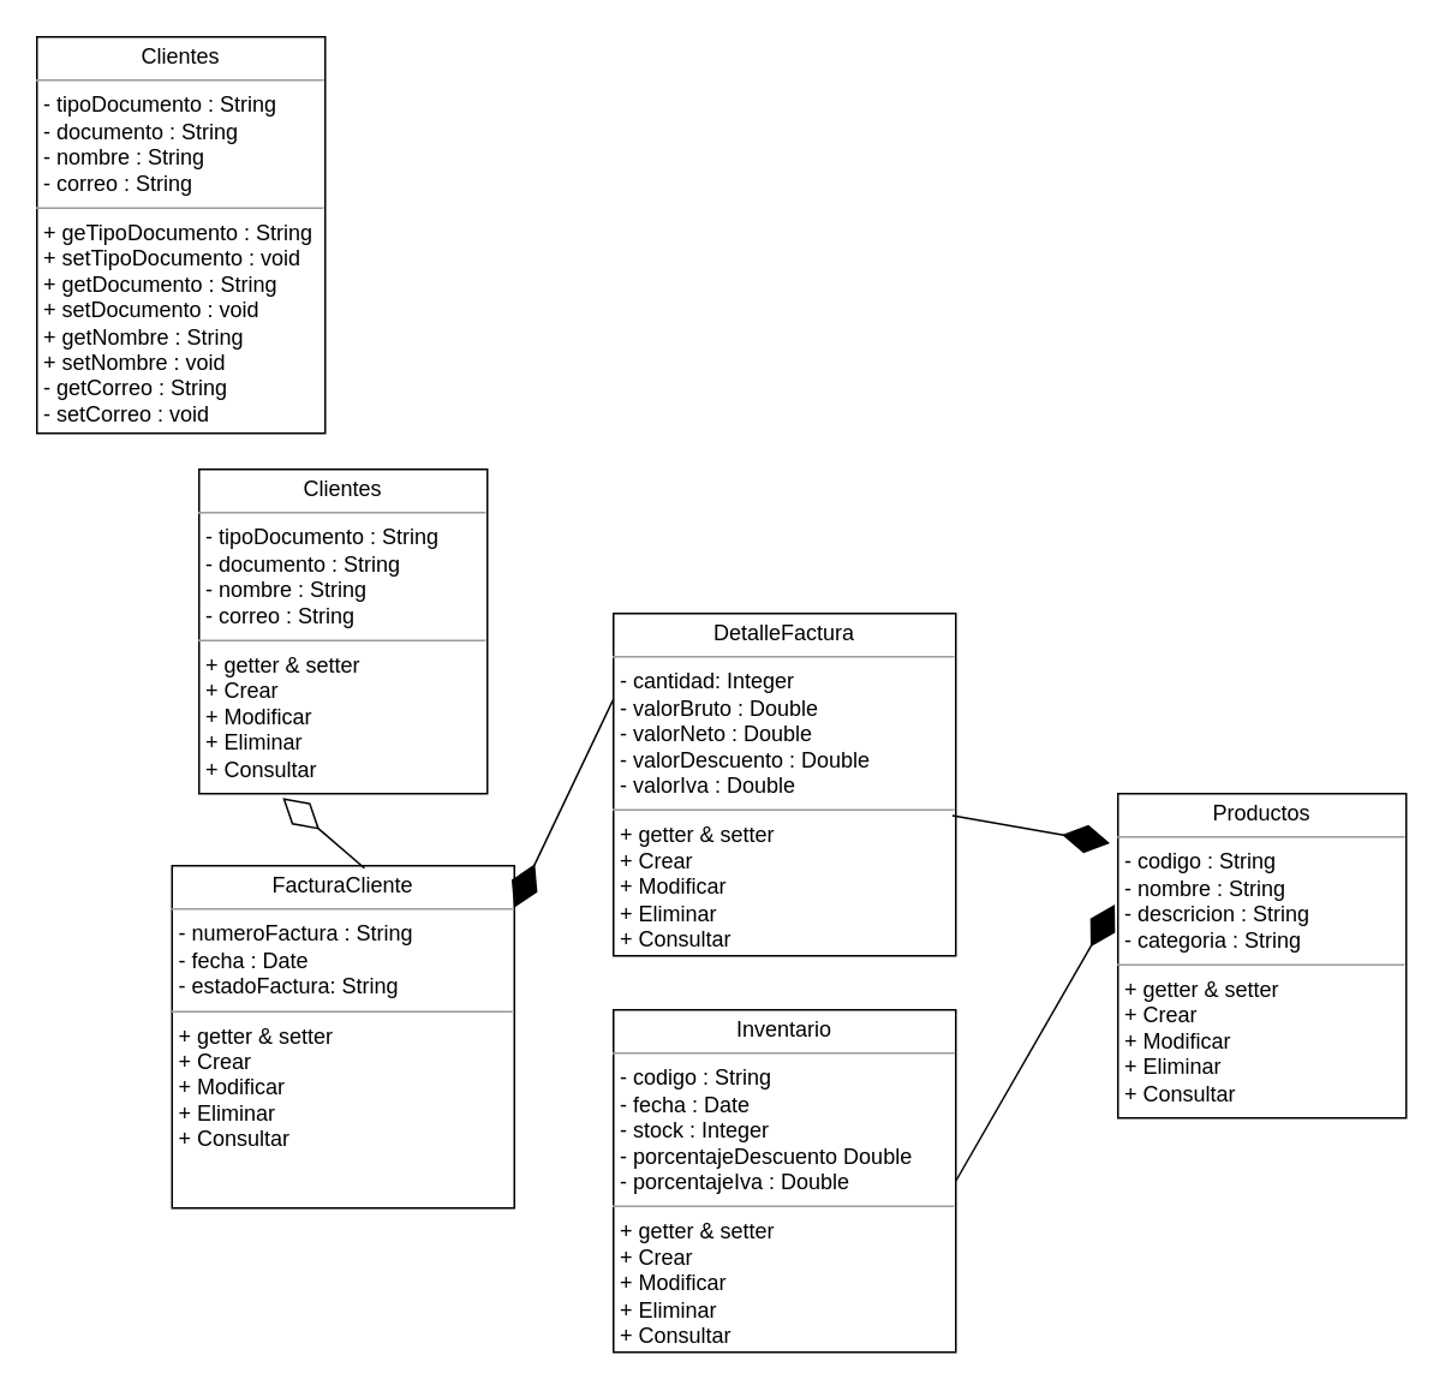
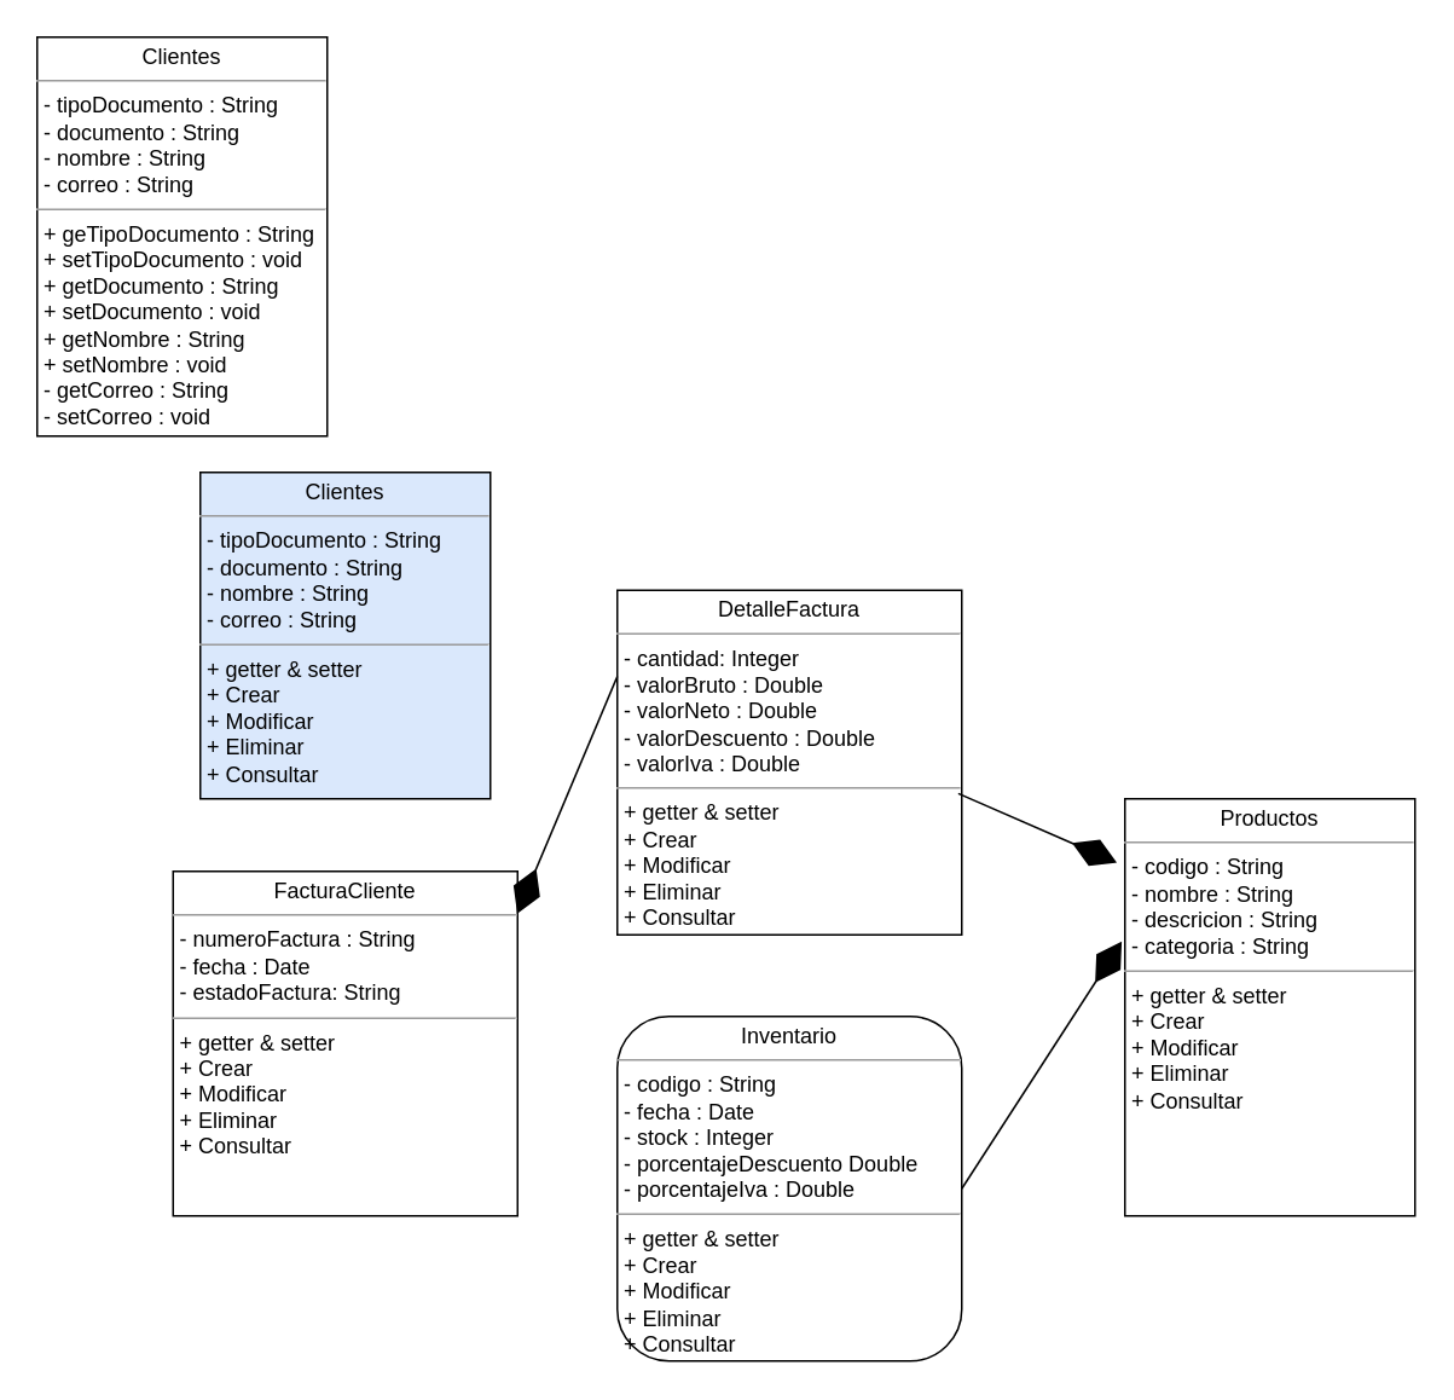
- <mxCell id="3" value="&lt;p style=&quot;margin:0px;margin-top:4px;text-align:center;&quot;&gt;Clientes&lt;br&gt;&lt;/p&gt;&lt;hr size=&quot;1&quot;&gt;&lt;p style=&quot;margin:0px;margin-left:4px;&quot;&gt;- tipoDocumento : String&lt;/p&gt;&lt;p style=&quot;margin:0px;margin-left:4px;&quot;&gt;- documento : String&lt;/p&gt;&lt;p style=&quot;margin:0px;margin-left:4px;&quot;&gt;- nombre : String&lt;/p&gt;&lt;p style=&quot;margin:0px;margin-left:4px;&quot;&gt;- correo : String&lt;/p&gt;&lt;hr size=&quot;1&quot;&gt;&lt;p style=&quot;border-color: var(--border-color); margin: 0px 0px 0px 4px;&quot;&gt;+ getter &amp;amp; setter&lt;/p&gt;&lt;p style=&quot;border-color: var(--border-color); margin: 0px 0px 0px 4px;&quot;&gt;+ Crear&lt;/p&gt;&lt;p style=&quot;border-color: var(--border-color); margin: 0px 0px 0px 4px;&quot;&gt;+ Modificar&lt;/p&gt;&lt;p style=&quot;border-color: var(--border-color); margin: 0px 0px 0px 4px;&quot;&gt;+ Eliminar&lt;/p&gt;&lt;p style=&quot;border-color: var(--border-color); margin: 0px 0px 0px 4px;&quot;&gt;+ Consultar&lt;/p&gt;" style="verticalAlign=top;align=left;overflow=fill;fontSize=12;fontFamily=Helvetica;html=1;whiteSpace=wrap;" vertex="1" parent="1"><mxGeometry x="110" y="260" width="160" height="180" as="geometry" /></mxCell>
+ <mxCell id="3" value="&lt;p style=&quot;margin:0px;margin-top:4px;text-align:center;&quot;&gt;Clientes&lt;br&gt;&lt;/p&gt;&lt;hr size=&quot;1&quot;&gt;&lt;p style=&quot;margin:0px;margin-left:4px;&quot;&gt;- tipoDocumento : String&lt;/p&gt;&lt;p style=&quot;margin:0px;margin-left:4px;&quot;&gt;- documento : String&lt;/p&gt;&lt;p style=&quot;margin:0px;margin-left:4px;&quot;&gt;- nombre : String&lt;/p&gt;&lt;p style=&quot;margin:0px;margin-left:4px;&quot;&gt;- correo : String&lt;/p&gt;&lt;hr size=&quot;1&quot;&gt;&lt;p style=&quot;border-color: var(--border-color); margin: 0px 0px 0px 4px;&quot;&gt;+ getter &amp;amp; setter&lt;/p&gt;&lt;p style=&quot;border-color: var(--border-color); margin: 0px 0px 0px 4px;&quot;&gt;+ Crear&lt;/p&gt;&lt;p style=&quot;border-color: var(--border-color); margin: 0px 0px 0px 4px;&quot;&gt;+ Modificar&lt;/p&gt;&lt;p style=&quot;border-color: var(--border-color); margin: 0px 0px 0px 4px;&quot;&gt;+ Eliminar&lt;/p&gt;&lt;p style=&quot;border-color: var(--border-color); margin: 0px 0px 0px 4px;&quot;&gt;+ Consultar&lt;/p&gt;" style="verticalAlign=top;align=left;overflow=fill;fontSize=12;fontFamily=Helvetica;html=1;whiteSpace=wrap;fillColor=#dae8fc;" vertex="1" parent="1"><mxGeometry x="110" y="260" width="160" height="180" as="geometry" /></mxCell>
- <mxCell id="9" value="&lt;p style=&quot;margin:0px;margin-top:4px;text-align:center;&quot;&gt;DetalleFactura&lt;br&gt;&lt;/p&gt;&lt;hr size=&quot;1&quot;&gt;&lt;p style=&quot;margin:0px;margin-left:4px;&quot;&gt;- cantidad: Integer&lt;/p&gt;&lt;p style=&quot;margin:0px;margin-left:4px;&quot;&gt;- valorBruto : Double&lt;/p&gt;&lt;p style=&quot;margin:0px;margin-left:4px;&quot;&gt;- valorNeto : Double&lt;br&gt;&lt;/p&gt;&lt;p style=&quot;margin:0px;margin-left:4px;&quot;&gt;- valorDescuento : Double&lt;br&gt;&lt;/p&gt;&lt;p style=&quot;margin:0px;margin-left:4px;&quot;&gt;- valorIva : Double&lt;/p&gt;&lt;hr size=&quot;1&quot;&gt;&lt;p style=&quot;border-color: var(--border-color); margin: 0px 0px 0px 4px;&quot;&gt;+ getter &amp;amp; setter&lt;/p&gt;&lt;p style=&quot;border-color: var(--border-color); margin: 0px 0px 0px 4px;&quot;&gt;+ Crear&lt;/p&gt;&lt;p style=&quot;border-color: var(--border-color); margin: 0px 0px 0px 4px;&quot;&gt;+ Modificar&lt;/p&gt;&lt;p style=&quot;border-color: var(--border-color); margin: 0px 0px 0px 4px;&quot;&gt;+ Eliminar&lt;/p&gt;&lt;p style=&quot;border-color: var(--border-color); margin: 0px 0px 0px 4px;&quot;&gt;+ Consultar&lt;/p&gt;" style="verticalAlign=top;align=left;overflow=fill;fontSize=12;fontFamily=Helvetica;html=1;whiteSpace=wrap;" vertex="1" parent="1"><mxGeometry x="340" y="340" width="190" height="190" as="geometry" /></mxCell>
+ <mxCell id="9" value="&lt;p style=&quot;margin:0px;margin-top:4px;text-align:center;&quot;&gt;DetalleFactura&lt;br&gt;&lt;/p&gt;&lt;hr size=&quot;1&quot;&gt;&lt;p style=&quot;margin:0px;margin-left:4px;&quot;&gt;- cantidad: Integer&lt;/p&gt;&lt;p style=&quot;margin:0px;margin-left:4px;&quot;&gt;- valorBruto : Double&lt;/p&gt;&lt;p style=&quot;margin:0px;margin-left:4px;&quot;&gt;- valorNeto : Double&lt;br&gt;&lt;/p&gt;&lt;p style=&quot;margin:0px;margin-left:4px;&quot;&gt;- valorDescuento : Double&lt;br&gt;&lt;/p&gt;&lt;p style=&quot;margin:0px;margin-left:4px;&quot;&gt;- valorIva : Double&lt;/p&gt;&lt;hr size=&quot;1&quot;&gt;&lt;p style=&quot;border-color: var(--border-color); margin: 0px 0px 0px 4px;&quot;&gt;+ getter &amp;amp; setter&lt;/p&gt;&lt;p style=&quot;border-color: var(--border-color); margin: 0px 0px 0px 4px;&quot;&gt;+ Crear&lt;/p&gt;&lt;p style=&quot;border-color: var(--border-color); margin: 0px 0px 0px 4px;&quot;&gt;+ Modificar&lt;/p&gt;&lt;p style=&quot;border-color: var(--border-color); margin: 0px 0px 0px 4px;&quot;&gt;+ Eliminar&lt;/p&gt;&lt;p style=&quot;border-color: var(--border-color); margin: 0px 0px 0px 4px;&quot;&gt;+ Consultar&lt;/p&gt;" style="verticalAlign=top;align=left;overflow=fill;fontSize=12;fontFamily=Helvetica;html=1;whiteSpace=wrap;" vertex="1" parent="1"><mxGeometry x="340" y="325" width="190" height="190" as="geometry" /></mxCell>
- <mxCell id="8" value="" style="endArrow=diamondThin;endFill=0;endSize=24;html=1;rounded=0;exitX=0.562;exitY=0.007;exitDx=0;exitDy=0;exitPerimeter=0;entryX=0.29;entryY=1.013;entryDx=0;entryDy=0;entryPerimeter=0;" edge="1" parent="1" source="7" target="3"><mxGeometry width="160" relative="1" as="geometry"><mxPoint x="190" y="750" as="sourcePoint" /><mxPoint x="150" y="520" as="targetPoint" /></mxGeometry></mxCell>
- <mxCell id="4" value="&lt;p style=&quot;margin:0px;margin-top:4px;text-align:center;&quot;&gt;Productos&lt;br&gt;&lt;/p&gt;&lt;hr size=&quot;1&quot;&gt;&lt;p style=&quot;margin:0px;margin-left:4px;&quot;&gt;- codigo : String&lt;/p&gt;&lt;p style=&quot;margin:0px;margin-left:4px;&quot;&gt;- nombre : String&lt;/p&gt;&lt;p style=&quot;margin:0px;margin-left:4px;&quot;&gt;- descricion : String&lt;/p&gt;&lt;p style=&quot;margin:0px;margin-left:4px;&quot;&gt;- categoria : String&lt;/p&gt;&lt;hr size=&quot;1&quot;&gt;&lt;p style=&quot;border-color: var(--border-color); margin: 0px 0px 0px 4px;&quot;&gt;+ getter &amp;amp; setter&lt;/p&gt;&lt;p style=&quot;border-color: var(--border-color); margin: 0px 0px 0px 4px;&quot;&gt;+ Crear&lt;/p&gt;&lt;p style=&quot;border-color: var(--border-color); margin: 0px 0px 0px 4px;&quot;&gt;+ Modificar&lt;/p&gt;&lt;p style=&quot;border-color: var(--border-color); margin: 0px 0px 0px 4px;&quot;&gt;+ Eliminar&lt;/p&gt;&lt;p style=&quot;border-color: var(--border-color); margin: 0px 0px 0px 4px;&quot;&gt;+ Consultar&lt;/p&gt;" style="verticalAlign=top;align=left;overflow=fill;fontSize=12;fontFamily=Helvetica;html=1;whiteSpace=wrap;" vertex="1" parent="1"><mxGeometry x="620" y="440" width="160" height="180" as="geometry" /></mxCell>
+ <mxCell id="4" value="&lt;p style=&quot;margin:0px;margin-top:4px;text-align:center;&quot;&gt;Productos&lt;br&gt;&lt;/p&gt;&lt;hr size=&quot;1&quot;&gt;&lt;p style=&quot;margin:0px;margin-left:4px;&quot;&gt;- codigo : String&lt;/p&gt;&lt;p style=&quot;margin:0px;margin-left:4px;&quot;&gt;- nombre : String&lt;/p&gt;&lt;p style=&quot;margin:0px;margin-left:4px;&quot;&gt;- descricion : String&lt;/p&gt;&lt;p style=&quot;margin:0px;margin-left:4px;&quot;&gt;- categoria : String&lt;/p&gt;&lt;hr size=&quot;1&quot;&gt;&lt;p style=&quot;border-color: var(--border-color); margin: 0px 0px 0px 4px;&quot;&gt;+ getter &amp;amp; setter&lt;/p&gt;&lt;p style=&quot;border-color: var(--border-color); margin: 0px 0px 0px 4px;&quot;&gt;+ Crear&lt;/p&gt;&lt;p style=&quot;border-color: var(--border-color); margin: 0px 0px 0px 4px;&quot;&gt;+ Modificar&lt;/p&gt;&lt;p style=&quot;border-color: var(--border-color); margin: 0px 0px 0px 4px;&quot;&gt;+ Eliminar&lt;/p&gt;&lt;p style=&quot;border-color: var(--border-color); margin: 0px 0px 0px 4px;&quot;&gt;+ Consultar&lt;/p&gt;" style="verticalAlign=top;align=left;overflow=fill;fontSize=12;fontFamily=Helvetica;html=1;whiteSpace=wrap;" vertex="1" parent="1"><mxGeometry x="620" y="440" width="160" height="230" as="geometry" /></mxCell>
- <mxCell id="5" value="&lt;p style=&quot;margin:0px;margin-top:4px;text-align:center;&quot;&gt;Inventario&lt;br&gt;&lt;/p&gt;&lt;hr size=&quot;1&quot;&gt;&lt;p style=&quot;margin:0px;margin-left:4px;&quot;&gt;- codigo : String&lt;/p&gt;&lt;p style=&quot;margin:0px;margin-left:4px;&quot;&gt;- fecha : Date&lt;/p&gt;&lt;p style=&quot;margin:0px;margin-left:4px;&quot;&gt;- stock : Integer&lt;/p&gt;&lt;p style=&quot;margin:0px;margin-left:4px;&quot;&gt;- porcentajeDescuento Double&lt;/p&gt;&lt;p style=&quot;margin:0px;margin-left:4px;&quot;&gt;- porcentajeIva : Double&lt;/p&gt;&lt;hr size=&quot;1&quot;&gt;&lt;p style=&quot;border-color: var(--border-color); margin: 0px 0px 0px 4px;&quot;&gt;+ getter &amp;amp; setter&lt;/p&gt;&lt;p style=&quot;border-color: var(--border-color); margin: 0px 0px 0px 4px;&quot;&gt;+ Crear&lt;/p&gt;&lt;p style=&quot;border-color: var(--border-color); margin: 0px 0px 0px 4px;&quot;&gt;+ Modificar&lt;/p&gt;&lt;p style=&quot;border-color: var(--border-color); margin: 0px 0px 0px 4px;&quot;&gt;+ Eliminar&lt;/p&gt;&lt;p style=&quot;border-color: var(--border-color); margin: 0px 0px 0px 4px;&quot;&gt;+ Consultar&lt;/p&gt;" style="verticalAlign=top;align=left;overflow=fill;fontSize=12;fontFamily=Helvetica;html=1;whiteSpace=wrap;" vertex="1" parent="1"><mxGeometry x="340" y="560" width="190" height="190" as="geometry" /></mxCell>
+ <mxCell id="5" value="&lt;p style=&quot;margin:0px;margin-top:4px;text-align:center;&quot;&gt;Inventario&lt;br&gt;&lt;/p&gt;&lt;hr size=&quot;1&quot;&gt;&lt;p style=&quot;margin:0px;margin-left:4px;&quot;&gt;- codigo : String&lt;/p&gt;&lt;p style=&quot;margin:0px;margin-left:4px;&quot;&gt;- fecha : Date&lt;/p&gt;&lt;p style=&quot;margin:0px;margin-left:4px;&quot;&gt;- stock : Integer&lt;/p&gt;&lt;p style=&quot;margin:0px;margin-left:4px;&quot;&gt;- porcentajeDescuento Double&lt;/p&gt;&lt;p style=&quot;margin:0px;margin-left:4px;&quot;&gt;- porcentajeIva : Double&lt;/p&gt;&lt;hr size=&quot;1&quot;&gt;&lt;p style=&quot;border-color: var(--border-color); margin: 0px 0px 0px 4px;&quot;&gt;+ getter &amp;amp; setter&lt;/p&gt;&lt;p style=&quot;border-color: var(--border-color); margin: 0px 0px 0px 4px;&quot;&gt;+ Crear&lt;/p&gt;&lt;p style=&quot;border-color: var(--border-color); margin: 0px 0px 0px 4px;&quot;&gt;+ Modificar&lt;/p&gt;&lt;p style=&quot;border-color: var(--border-color); margin: 0px 0px 0px 4px;&quot;&gt;+ Eliminar&lt;/p&gt;&lt;p style=&quot;border-color: var(--border-color); margin: 0px 0px 0px 4px;&quot;&gt;+ Consultar&lt;/p&gt;" style="verticalAlign=top;align=left;overflow=fill;fontSize=12;fontFamily=Helvetica;html=1;whiteSpace=wrap;rounded=1;" vertex="1" parent="1"><mxGeometry x="340" y="560" width="190" height="190" as="geometry" /></mxCell>
